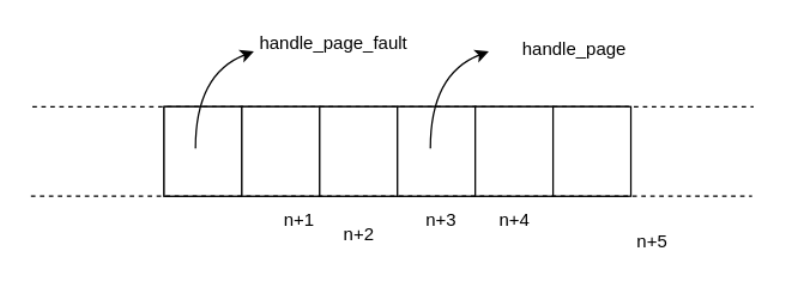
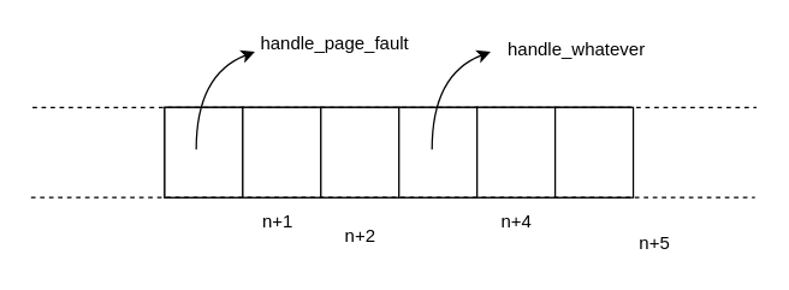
- <mxCell id="19" value="handle_page" style="text;html=1;align=center;verticalAlign=middle;resizable=0;points=[];autosize=1;strokeColor=none;fillColor=none;" vertex="1" parent="1"><mxGeometry x="332" y="24" width="101" height="18" as="geometry" /></mxCell>
+ <mxCell id="19" value="handle_whatever" style="text;html=1;align=center;verticalAlign=middle;resizable=0;points=[];autosize=1;strokeColor=none;fillColor=none;" vertex="1" parent="1"><mxGeometry x="332" y="24" width="101" height="18" as="geometry" /></mxCell>
- <mxCell id="11" value="n+1" style="text;html=1;align=center;verticalAlign=middle;resizable=0;points=[];autosize=1;strokeColor=none;fillColor=none;" vertex="1" parent="1"><mxGeometry x="184" y="138" width="30" height="18" as="geometry" /></mxCell>
+ <mxCell id="11" value="n+1" style="text;html=1;align=center;verticalAlign=middle;resizable=0;points=[];autosize=1;strokeColor=none;fillColor=none;" vertex="1" parent="1"><mxGeometry x="169" y="138" width="30" height="18" as="geometry" /></mxCell>
- <mxCell id="13" value="n+3" style="text;html=1;align=center;verticalAlign=middle;resizable=0;points=[];autosize=1;strokeColor=none;fillColor=none;" vertex="1" parent="1"><mxGeometry x="279" y="138" width="30" height="18" as="geometry" /></mxCell>
